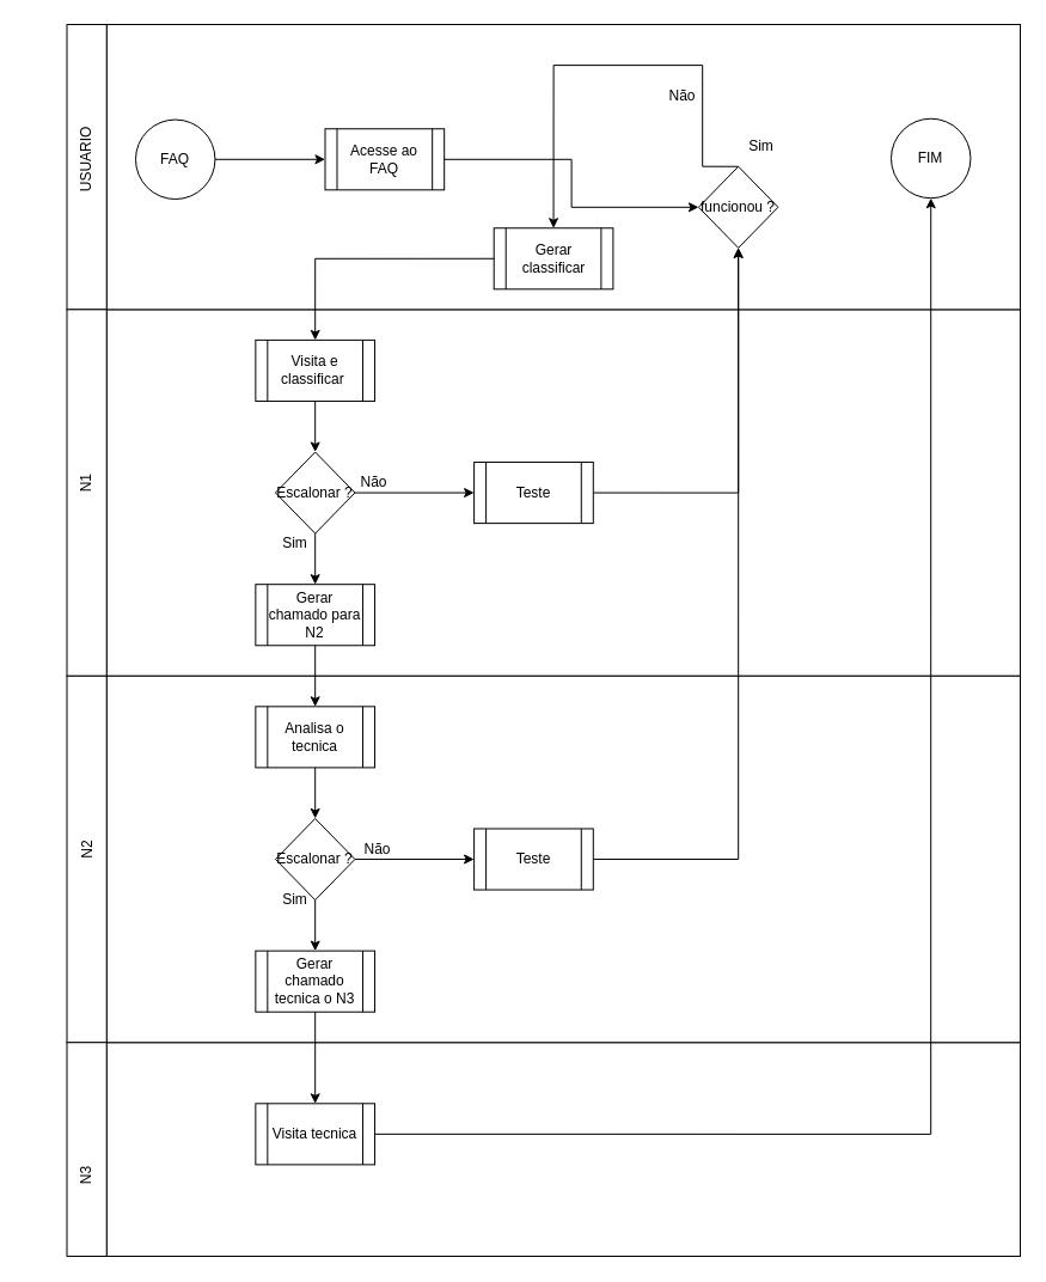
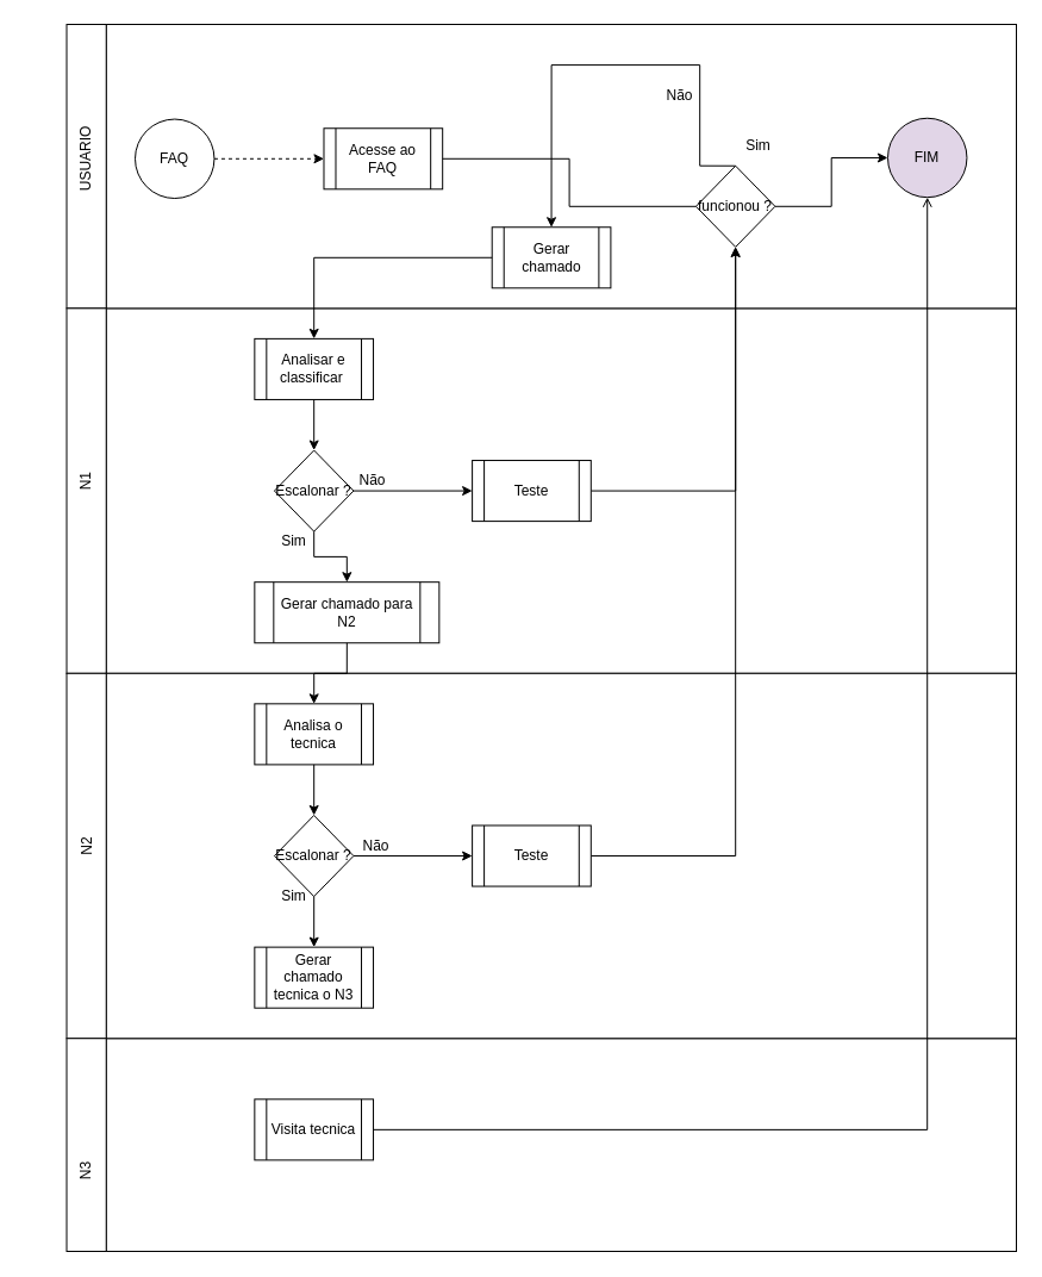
- <mxCell id="15" value="FIM" style="ellipse;whiteSpace=wrap;html=1;aspect=fixed;" vertex="1" parent="2"><mxGeometry x="689.505" y="78.74" width="66.458" height="66.458" as="geometry" /></mxCell>
+ <mxCell id="15" value="FIM" style="ellipse;whiteSpace=wrap;html=1;aspect=fixed;fillColor=#e1d5e7;" vertex="1" parent="2"><mxGeometry x="689.505" y="78.74" width="66.458" height="66.458" as="geometry" /></mxCell>
- <mxCell id="10" style="edgeStyle=orthogonalEdgeStyle;rounded=0;orthogonalLoop=1;jettySize=auto;html=1;exitX=1;exitY=0.5;exitDx=0;exitDy=0;entryX=0;entryY=0.5;entryDx=0;entryDy=0;" edge="1" parent="2" source="8" target="9"><mxGeometry relative="1" as="geometry" /></mxCell>
+ <mxCell id="10" style="edgeStyle=orthogonalEdgeStyle;rounded=0;orthogonalLoop=1;jettySize=auto;html=1;exitX=1;exitY=0.5;exitDx=0;exitDy=0;entryX=0;entryY=0.5;entryDx=0;entryDy=0;dashed=1;" edge="1" parent="2" source="8" target="9"><mxGeometry relative="1" as="geometry" /></mxCell>
+ <mxCell id="16" style="edgeStyle=orthogonalEdgeStyle;rounded=0;orthogonalLoop=1;jettySize=auto;html=1;exitX=1;exitY=0.5;exitDx=0;exitDy=0;entryX=0;entryY=0.5;entryDx=0;entryDy=0;" edge="1" parent="2" source="11" target="15"><mxGeometry relative="1" as="geometry" /></mxCell>
- <mxCell id="12" style="edgeStyle=orthogonalEdgeStyle;rounded=0;orthogonalLoop=1;jettySize=auto;html=1;exitX=1;exitY=0.5;exitDx=0;exitDy=0;" edge="1" parent="2" source="9" target="11"><mxGeometry relative="1" as="geometry" /></mxCell>
+ <mxCell id="12" style="edgeStyle=orthogonalEdgeStyle;rounded=0;orthogonalLoop=1;jettySize=auto;html=1;exitX=1;exitY=0.5;exitDx=0;exitDy=0;endArrow=none;" edge="1" parent="2" source="9" target="11"><mxGeometry relative="1" as="geometry" /></mxCell>
- <mxCell id="48" style="edgeStyle=orthogonalEdgeStyle;rounded=0;orthogonalLoop=1;jettySize=auto;html=1;exitX=1;exitY=0.5;exitDx=0;exitDy=0;entryX=0.5;entryY=1;entryDx=0;entryDy=0;" edge="1" parent="2" source="49" target="15"><mxGeometry relative="1" as="geometry" /></mxCell>
+ <mxCell id="48" style="edgeStyle=orthogonalEdgeStyle;rounded=0;orthogonalLoop=1;jettySize=auto;html=1;exitX=1;exitY=0.5;exitDx=0;exitDy=0;entryX=0.5;entryY=1;entryDx=0;entryDy=0;endArrow=open;" edge="1" parent="2" source="49" target="15"><mxGeometry relative="1" as="geometry" /></mxCell>
- <mxCell id="13" value="Gerar classificar" style="shape=process;whiteSpace=wrap;html=1;backgroundOutline=1;" vertex="1" parent="2"><mxGeometry x="357.214" y="170.248" width="99.688" height="51.074" as="geometry" /></mxCell>
+ <mxCell id="13" value="Gerar chamado" style="shape=process;whiteSpace=wrap;html=1;backgroundOutline=1;" vertex="1" parent="2"><mxGeometry x="357.214" y="170.248" width="99.688" height="51.074" as="geometry" /></mxCell>
- <mxCell id="21" value="Visita e classificar&amp;nbsp;" style="shape=process;whiteSpace=wrap;html=1;backgroundOutline=1;" vertex="1" parent="2"><mxGeometry x="157.839" y="263.884" width="99.688" height="51.074" as="geometry" /></mxCell>
+ <mxCell id="21" value="Analisar e classificar&amp;nbsp;" style="shape=process;whiteSpace=wrap;html=1;backgroundOutline=1;" vertex="1" parent="2"><mxGeometry x="157.839" y="263.884" width="99.688" height="51.074" as="geometry" /></mxCell>
- <mxCell id="33" value="Gerar chamado para N2" style="shape=process;whiteSpace=wrap;html=1;backgroundOutline=1;" vertex="1" parent="2"><mxGeometry x="157.839" y="468.182" width="99.688" height="51.074" as="geometry" /></mxCell>
+ <mxCell id="33" value="Gerar chamado para N2" style="shape=process;whiteSpace=wrap;html=1;backgroundOutline=1;" vertex="1" parent="2"><mxGeometry x="157.839" y="468.182" width="155" height="51.074" as="geometry" /></mxCell>
- <mxCell id="50" style="edgeStyle=orthogonalEdgeStyle;rounded=0;orthogonalLoop=1;jettySize=auto;html=1;exitX=0.5;exitY=1;exitDx=0;exitDy=0;entryX=0.5;entryY=0;entryDx=0;entryDy=0;" edge="1" parent="2" source="43" target="49"><mxGeometry relative="1" as="geometry" /></mxCell>
